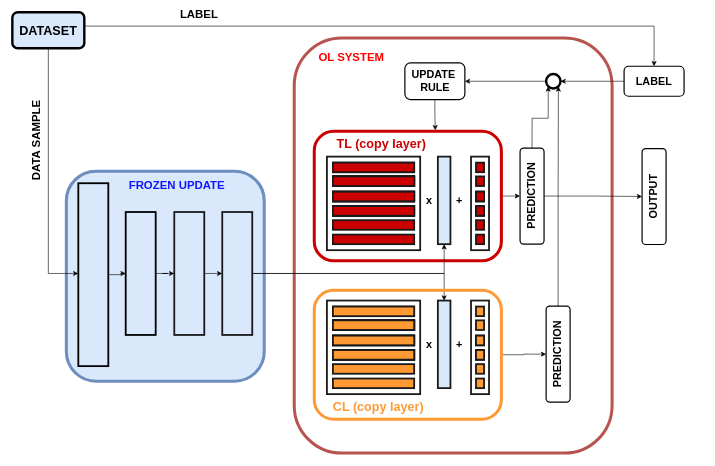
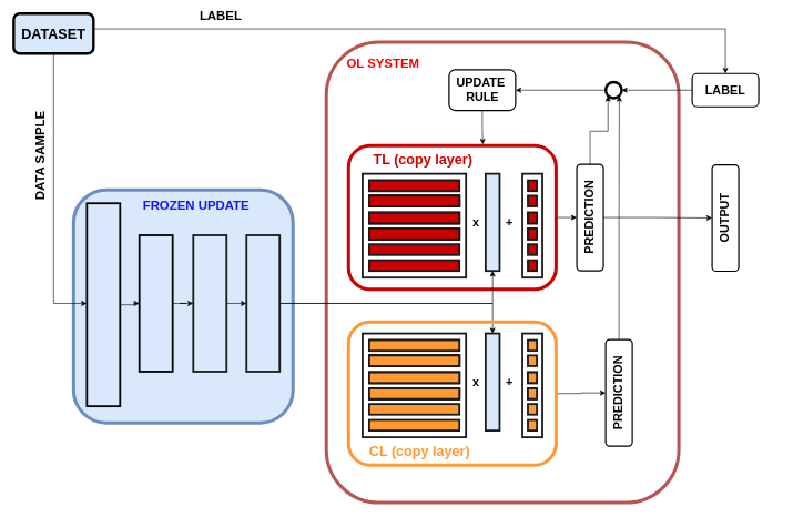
- <mxCell id="29" value="&lt;b&gt;&lt;font color=&quot;#ff0000&quot;&gt;OL SYSTEM&lt;/font&gt;&lt;/b&gt;" style="text;html=1;align=center;verticalAlign=middle;resizable=0;points=[];autosize=1;strokeColor=none;fillColor=none;fontSize=19;fontColor=#000000;" vertex="1" parent="1"><mxGeometry x="520" y="80" width="130" height="30" as="geometry" /></mxCell>
+ <mxCell id="29" value="&lt;b&gt;&lt;font color=&quot;#ff0000&quot;&gt;OL SYSTEM&lt;/font&gt;&lt;/b&gt;" style="text;html=1;align=center;verticalAlign=middle;resizable=0;points=[];autosize=1;strokeColor=none;fillColor=none;fontSize=19;fontColor=#000000;" vertex="1" parent="1"><mxGeometry x="510" y="80" width="130" height="30" as="geometry" /></mxCell>
